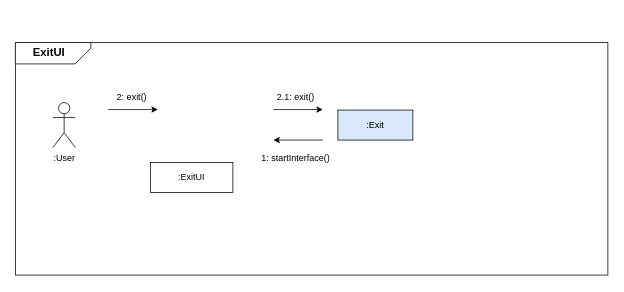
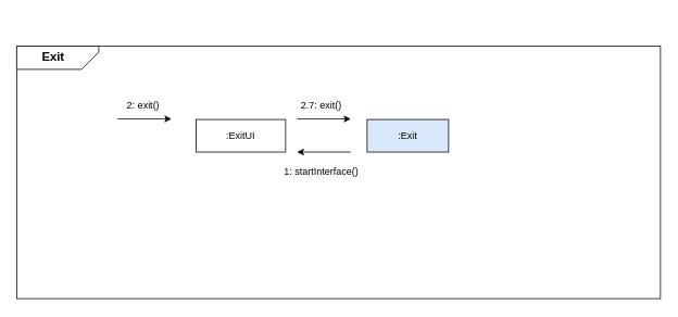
- <mxCell id="8" value="&lt;span style=&quot;font-size: 15px;&quot;&gt;&lt;b&gt;ExitUI&lt;/b&gt;&lt;/span&gt;" style="text;html=1;align=center;verticalAlign=middle;whiteSpace=wrap;rounded=0;" vertex="1" parent="1"><mxGeometry x="20.01" y="54.095" width="90" height="30" as="geometry" /></mxCell>
+ <mxCell id="8" value="&lt;span style=&quot;font-size: 15px;&quot;&gt;&lt;b&gt;Exit&lt;/b&gt;&lt;/span&gt;" style="text;html=1;align=center;verticalAlign=middle;whiteSpace=wrap;rounded=0;" vertex="1" parent="1"><mxGeometry x="20.01" y="54.095" width="90" height="30" as="geometry" /></mxCell>
- <mxCell id="13" value="2.1: exit()" style="text;html=1;align=center;verticalAlign=middle;whiteSpace=wrap;rounded=0;" vertex="1" parent="1"><mxGeometry x="321" y="114.085" width="146" height="30" as="geometry" /></mxCell>
+ <mxCell id="13" value="2.7: exit()" style="text;html=1;align=center;verticalAlign=middle;whiteSpace=wrap;rounded=0;" vertex="1" parent="1"><mxGeometry x="321" y="114.085" width="146" height="30" as="geometry" /></mxCell>
- <mxCell id="3" value=":User" style="shape=umlActor;verticalLabelPosition=bottom;verticalAlign=top;html=1;outlineConnect=0;" vertex="1" parent="1"><mxGeometry x="70" y="136.085" width="30" height="60" as="geometry" /></mxCell>
- <mxCell id="4" value=":ExitUI" style="rounded=0;whiteSpace=wrap;html=1;" vertex="1" parent="1"><mxGeometry x="200" y="216.085" width="110" height="40" as="geometry" /></mxCell>
+ <mxCell id="4" value=":ExitUI" style="rounded=0;whiteSpace=wrap;html=1;" vertex="1" parent="1"><mxGeometry x="240" y="146.085" width="110" height="40" as="geometry" /></mxCell>
